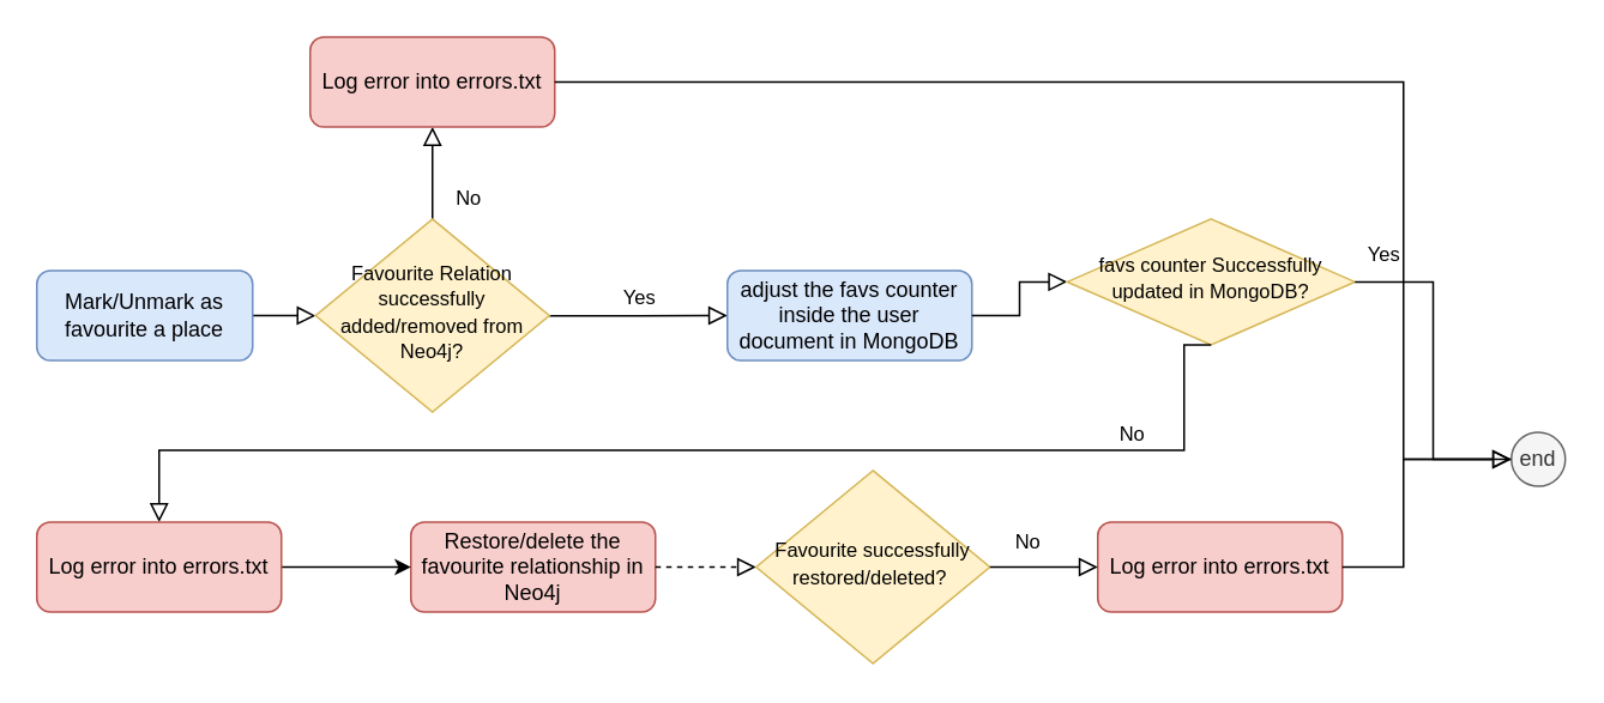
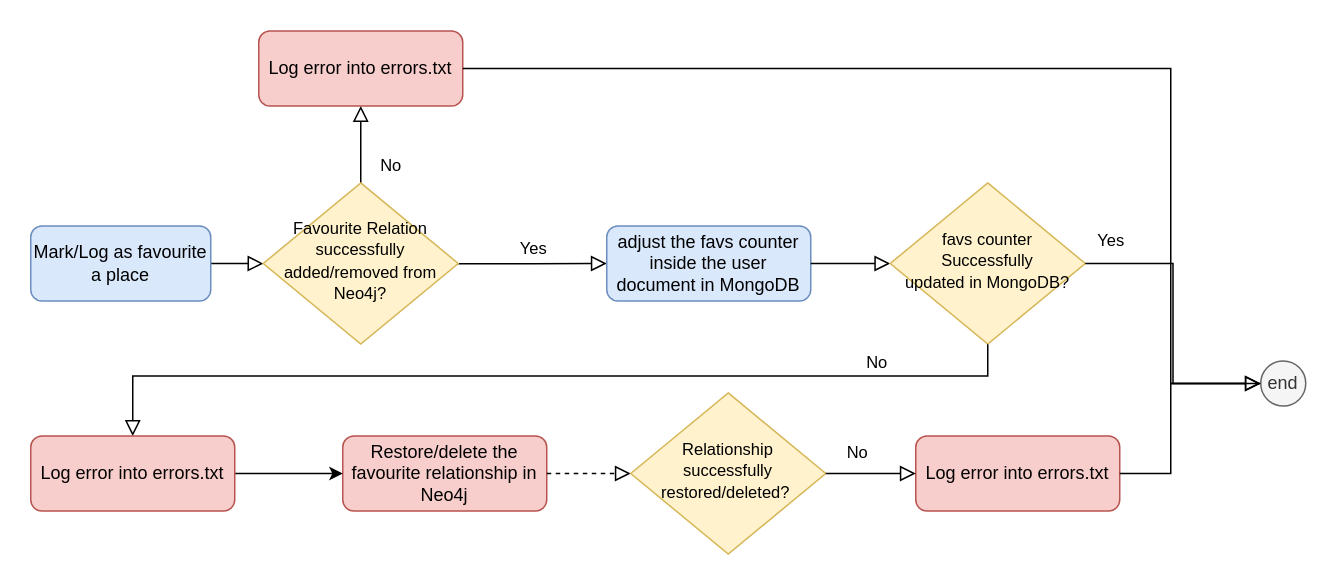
- <mxCell id="9" value="&lt;font style=&quot;font-size: 11px&quot;&gt;favs counter Successfully &lt;br&gt;updated in MongoDB?&lt;/font&gt;" style="rhombus;whiteSpace=wrap;html=1;shadow=0;fontFamily=Helvetica;fontSize=12;align=center;strokeWidth=1;spacing=6;spacingTop=-4;fillColor=#fff2cc;strokeColor=#d6b656;" vertex="1" parent="1"><mxGeometry x="593" y="121.25" width="160" height="70" as="geometry" /></mxCell>
+ <mxCell id="9" value="&lt;font style=&quot;font-size: 11px&quot;&gt;favs counter Successfully &lt;br&gt;updated in MongoDB?&lt;/font&gt;" style="rhombus;whiteSpace=wrap;html=1;shadow=0;fontFamily=Helvetica;fontSize=12;align=center;strokeWidth=1;spacing=6;spacingTop=-4;fillColor=#fff2cc;strokeColor=#d6b656;" vertex="1" parent="1"><mxGeometry x="593" y="121.25" width="130" height="107.5" as="geometry" /></mxCell>
- <mxCell id="3" value="Mark/Unmark as favourite a place" style="rounded=1;whiteSpace=wrap;html=1;fontSize=12;glass=0;strokeWidth=1;shadow=0;fillColor=#dae8fc;strokeColor=#6c8ebf;" vertex="1" parent="1"><mxGeometry x="20" y="150" width="120" height="50" as="geometry" /></mxCell>
+ <mxCell id="3" value="Mark/Log as favourite a place" style="rounded=1;whiteSpace=wrap;html=1;fontSize=12;glass=0;strokeWidth=1;shadow=0;fillColor=#dae8fc;strokeColor=#6c8ebf;" vertex="1" parent="1"><mxGeometry x="20" y="150" width="120" height="50" as="geometry" /></mxCell>
- <mxCell id="19" value="&lt;span style=&quot;font-size: 11px&quot;&gt;Favourite successfully restored/deleted?&amp;nbsp;&lt;/span&gt;" style="rhombus;whiteSpace=wrap;html=1;shadow=0;fontFamily=Helvetica;fontSize=12;align=center;strokeWidth=1;spacing=6;spacingTop=-4;fillColor=#fff2cc;strokeColor=#d6b656;" vertex="1" parent="1"><mxGeometry x="420" y="261.25" width="130" height="107.5" as="geometry" /></mxCell>
+ <mxCell id="19" value="&lt;span style=&quot;font-size: 11px&quot;&gt;Relationship successfully restored/deleted?&amp;nbsp;&lt;/span&gt;" style="rhombus;whiteSpace=wrap;html=1;shadow=0;fontFamily=Helvetica;fontSize=12;align=center;strokeWidth=1;spacing=6;spacingTop=-4;fillColor=#fff2cc;strokeColor=#d6b656;" vertex="1" parent="1"><mxGeometry x="420" y="261.25" width="130" height="107.5" as="geometry" /></mxCell>
